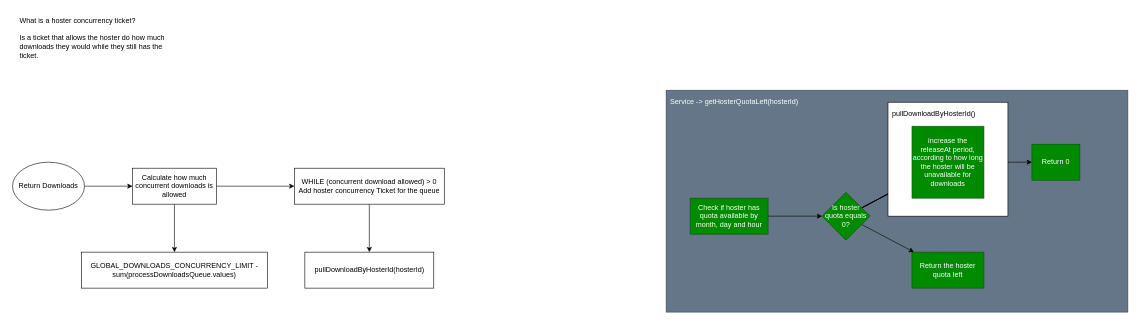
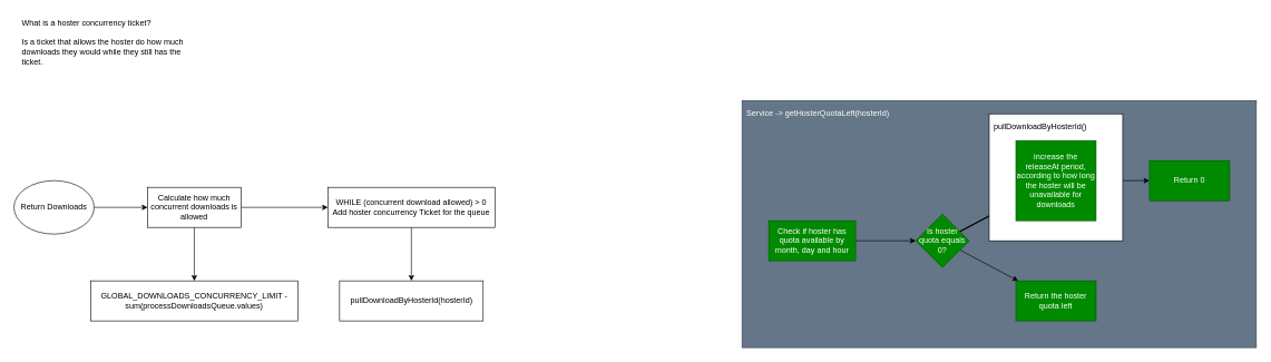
- <mxCell id="15" value="Return 0" style="whiteSpace=wrap;html=1;rounded=0;fillColor=#008a00;fontColor=#ffffff;strokeColor=#005700;" parent="1" vertex="1"><mxGeometry x="1720" y="240" width="80" height="60" as="geometry" /></mxCell>
+ <mxCell id="15" value="Return 0" style="whiteSpace=wrap;html=1;rounded=0;fillColor=#008a00;fontColor=#ffffff;strokeColor=#005700;" parent="1" vertex="1"><mxGeometry x="1720" y="240" width="120" height="60" as="geometry" /></mxCell>
